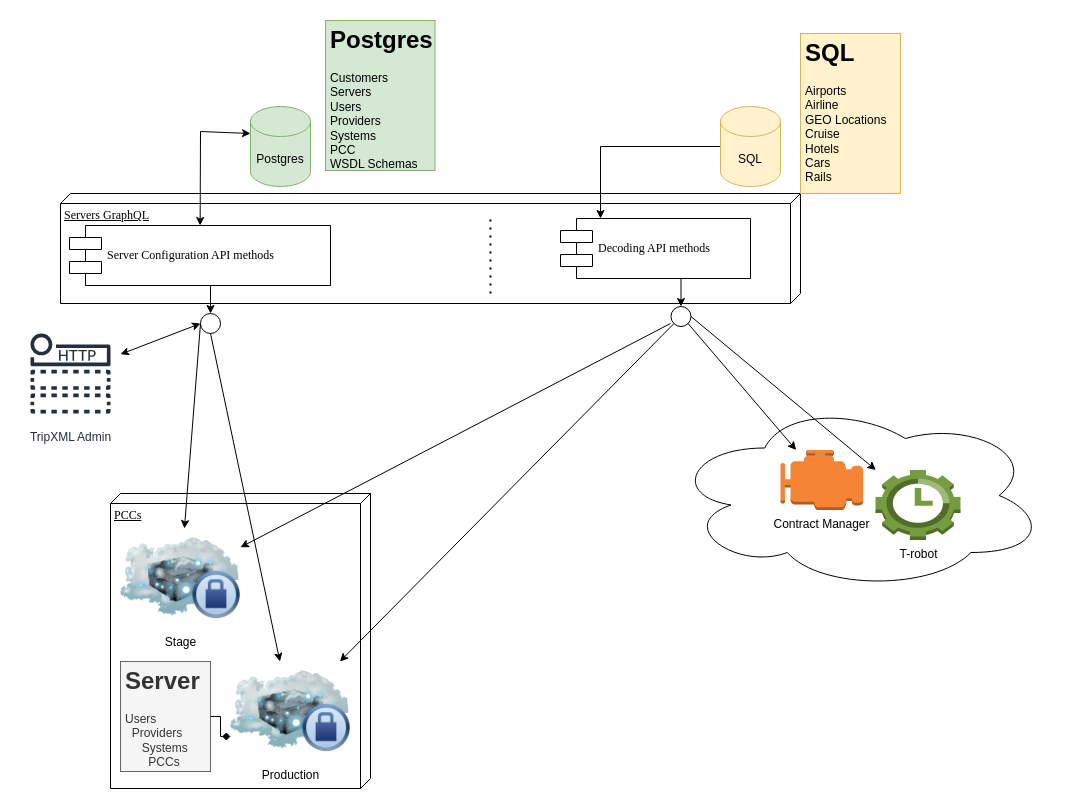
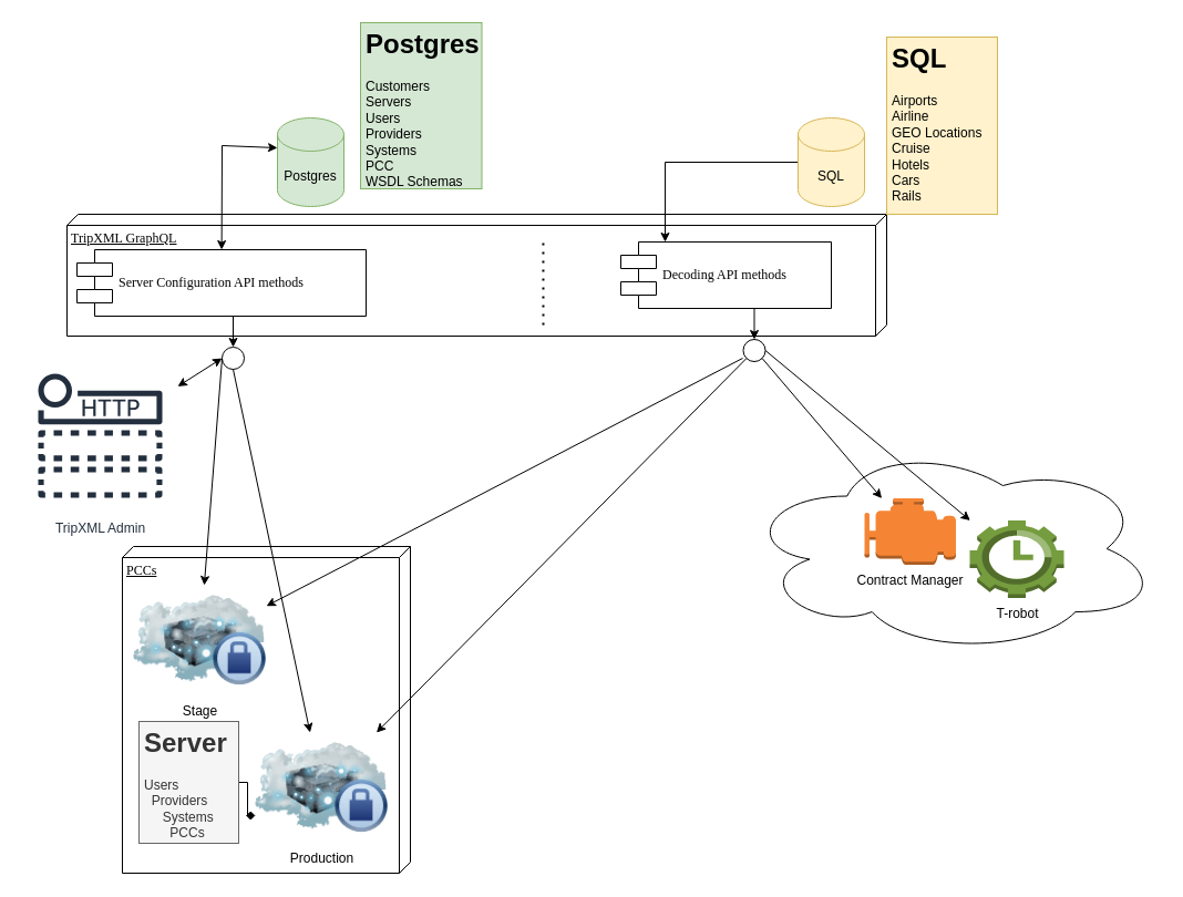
- <mxCell id="2" value="Servers GraphQL" style="verticalAlign=top;align=left;spacingTop=8;spacingLeft=2;spacingRight=12;shape=cube;size=10;direction=south;fontStyle=4;html=1;rounded=0;shadow=0;comic=0;labelBackgroundColor=none;strokeWidth=1;fontFamily=Verdana;fontSize=12" parent="1" vertex="1"><mxGeometry x="60" y="193" width="740" height="110" as="geometry" /></mxCell>
+ <mxCell id="2" value="TripXML GraphQL" style="verticalAlign=top;align=left;spacingTop=8;spacingLeft=2;spacingRight=12;shape=cube;size=10;direction=south;fontStyle=4;html=1;rounded=0;shadow=0;comic=0;labelBackgroundColor=none;strokeWidth=1;fontFamily=Verdana;fontSize=12" parent="1" vertex="1"><mxGeometry x="60" y="193" width="740" height="110" as="geometry" /></mxCell>
- <mxCell id="20" value="TripXML Admin" style="sketch=0;outlineConnect=0;fontColor=#232F3E;gradientColor=none;strokeColor=#232F3E;fillColor=#ffffff;dashed=0;verticalLabelPosition=bottom;verticalAlign=top;align=center;html=1;fontSize=12;fontStyle=0;aspect=fixed;shape=mxgraph.aws4.resourceIcon;resIcon=mxgraph.aws4.http_notification;" parent="1" vertex="1"><mxGeometry x="20" y="323" width="100" height="100" as="geometry" /></mxCell>
+ <mxCell id="20" value="TripXML Admin" style="sketch=0;outlineConnect=0;fontColor=#232F3E;gradientColor=none;strokeColor=#232F3E;fillColor=#ffffff;dashed=0;verticalLabelPosition=bottom;verticalAlign=top;align=center;html=1;fontSize=12;fontStyle=0;aspect=fixed;shape=mxgraph.aws4.resourceIcon;resIcon=mxgraph.aws4.http_notification;" parent="1" vertex="1"><mxGeometry x="20" y="323" width="140" height="140" as="geometry" /></mxCell>
- <mxCell id="19" value="&lt;h1&gt;Server&lt;/h1&gt;&lt;p&gt;Users&lt;br&gt;&amp;nbsp; Providers&lt;br&gt;&amp;nbsp; &amp;nbsp; &amp;nbsp;Systems&lt;br&gt;&amp;nbsp; &amp;nbsp; &amp;nbsp; &amp;nbsp;PCCs&lt;/p&gt;" style="text;html=1;strokeColor=#666666;fillColor=#f5f5f5;spacing=5;spacingTop=-20;whiteSpace=wrap;overflow=hidden;rounded=0;fontColor=#333333;" parent="1" vertex="1"><mxGeometry x="120" y="661" width="90" height="110" as="geometry" /></mxCell>
+ <mxCell id="19" value="&lt;h1&gt;Server&lt;/h1&gt;&lt;p&gt;Users&lt;br&gt;&amp;nbsp; Providers&lt;br&gt;&amp;nbsp; &amp;nbsp; &amp;nbsp;Systems&lt;br&gt;&amp;nbsp; &amp;nbsp; &amp;nbsp; &amp;nbsp;PCCs&lt;/p&gt;" style="text;html=1;strokeColor=#666666;fillColor=#f5f5f5;spacing=5;spacingTop=-20;whiteSpace=wrap;overflow=hidden;rounded=0;fontColor=#333333;" parent="1" vertex="1"><mxGeometry x="125" y="651" width="90" height="110" as="geometry" /></mxCell>
